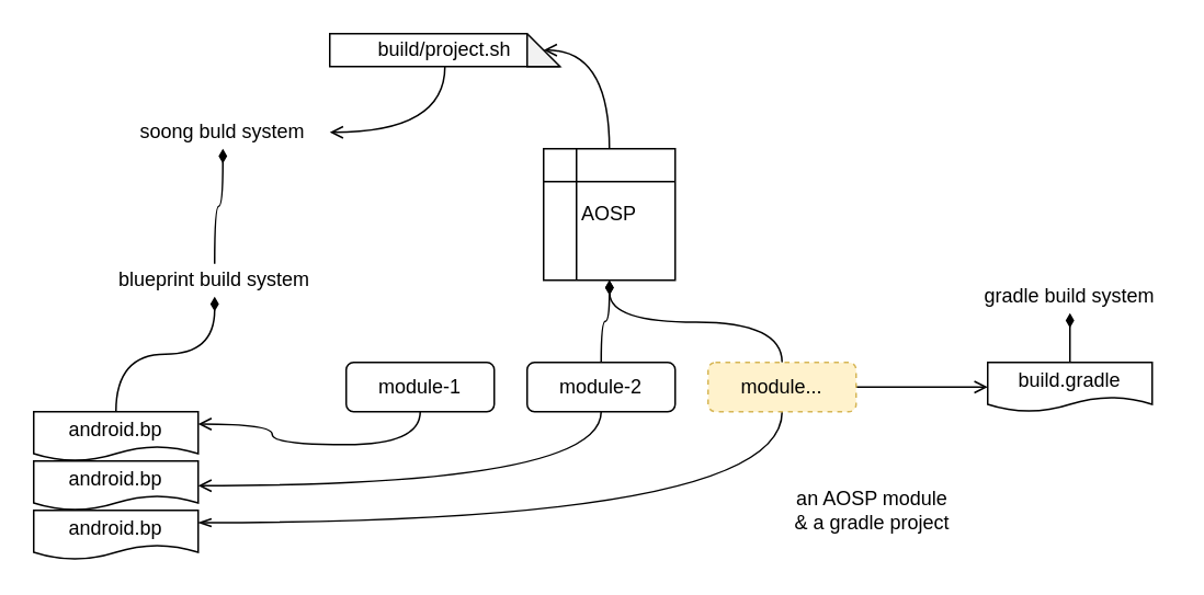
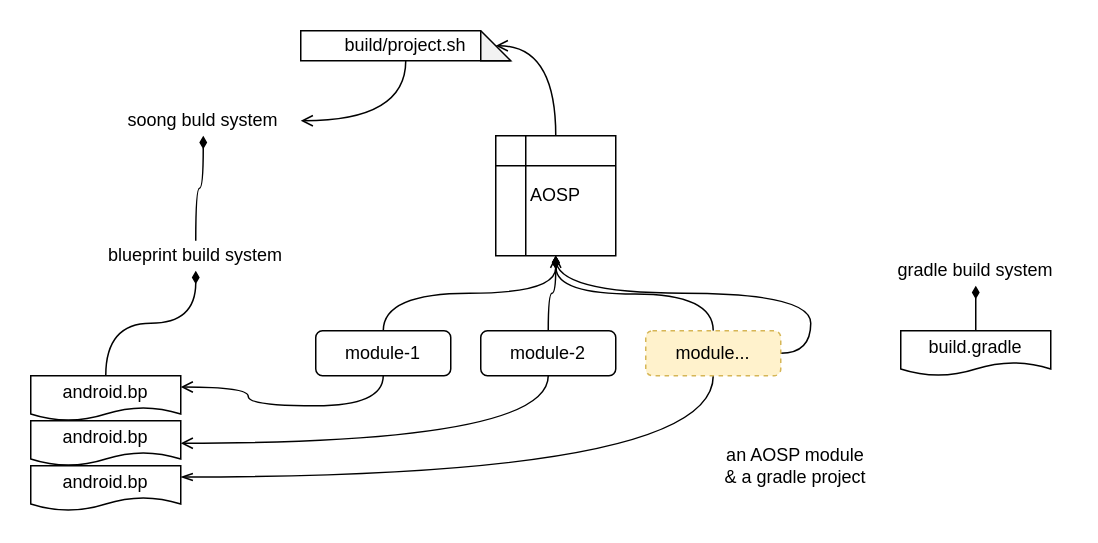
+ <mxCell id="9" style="edgeStyle=orthogonalEdgeStyle;curved=1;orthogonalLoop=1;jettySize=auto;html=1;exitX=0.5;exitY=0;exitDx=0;exitDy=0;endArrow=diamondThin;endFill=1;" edge="1" parent="1" source="11" target="8"><mxGeometry relative="1" as="geometry" /></mxCell>
- <mxCell id="17" style="edgeStyle=orthogonalEdgeStyle;curved=1;orthogonalLoop=1;jettySize=auto;html=1;exitX=1;exitY=0.5;exitDx=0;exitDy=0;entryX=0;entryY=0.5;entryDx=0;entryDy=0;endArrow=open;endFill=0;" edge="1" parent="1" source="18" target="25"><mxGeometry relative="1" as="geometry" /></mxCell>
+ <mxCell id="17" style="edgeStyle=orthogonalEdgeStyle;curved=1;orthogonalLoop=1;jettySize=auto;html=1;exitX=1;exitY=0.5;exitDx=0;exitDy=0;endArrow=open;endFill=0;" edge="1" parent="1" source="18" target="8"><mxGeometry relative="1" as="geometry" /></mxCell>
